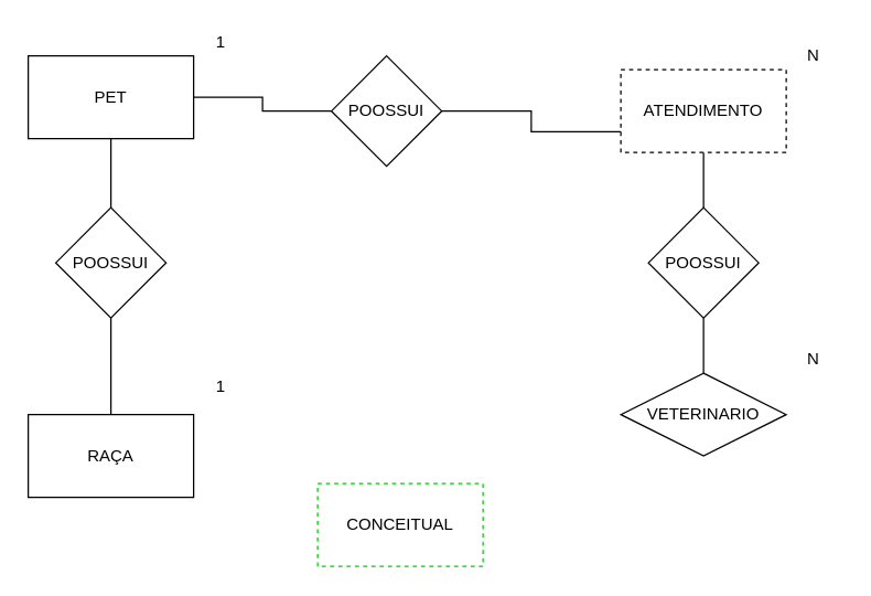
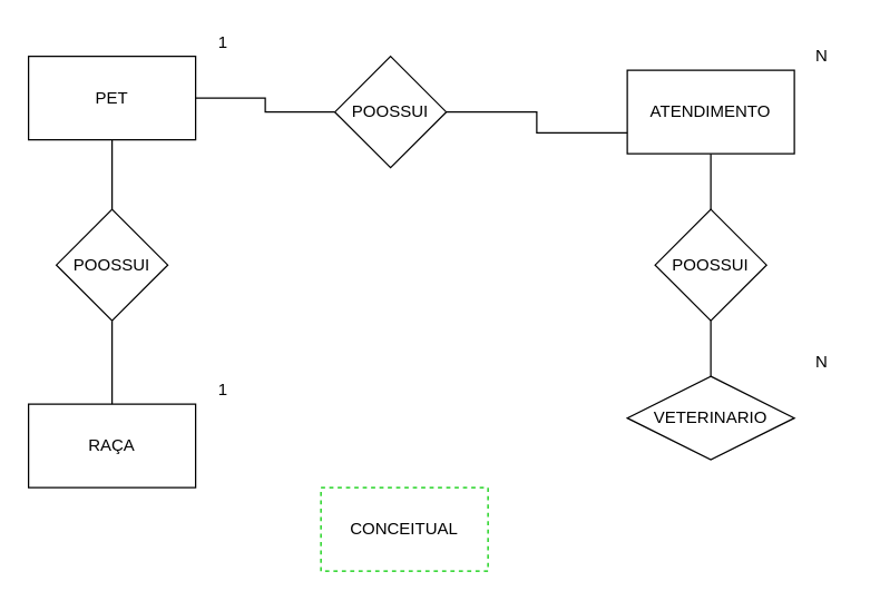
- <mxCell id="7" value="ATENDIMENTO" style="rounded=0;whiteSpace=wrap;html=1;dashed=1;" vertex="1" parent="1"><mxGeometry x="450" y="50" width="120" height="60" as="geometry" /></mxCell>
+ <mxCell id="7" value="ATENDIMENTO" style="rounded=0;whiteSpace=wrap;html=1;" vertex="1" parent="1"><mxGeometry x="450" y="50" width="120" height="60" as="geometry" /></mxCell>
- <mxCell id="14" value="RAÇA" style="rounded=0;whiteSpace=wrap;html=1;" vertex="1" parent="1"><mxGeometry x="20" y="300" width="120" height="60" as="geometry" /></mxCell>
+ <mxCell id="14" value="RAÇA" style="rounded=0;whiteSpace=wrap;html=1;" vertex="1" parent="1"><mxGeometry x="20" y="290" width="120" height="60" as="geometry" /></mxCell>
